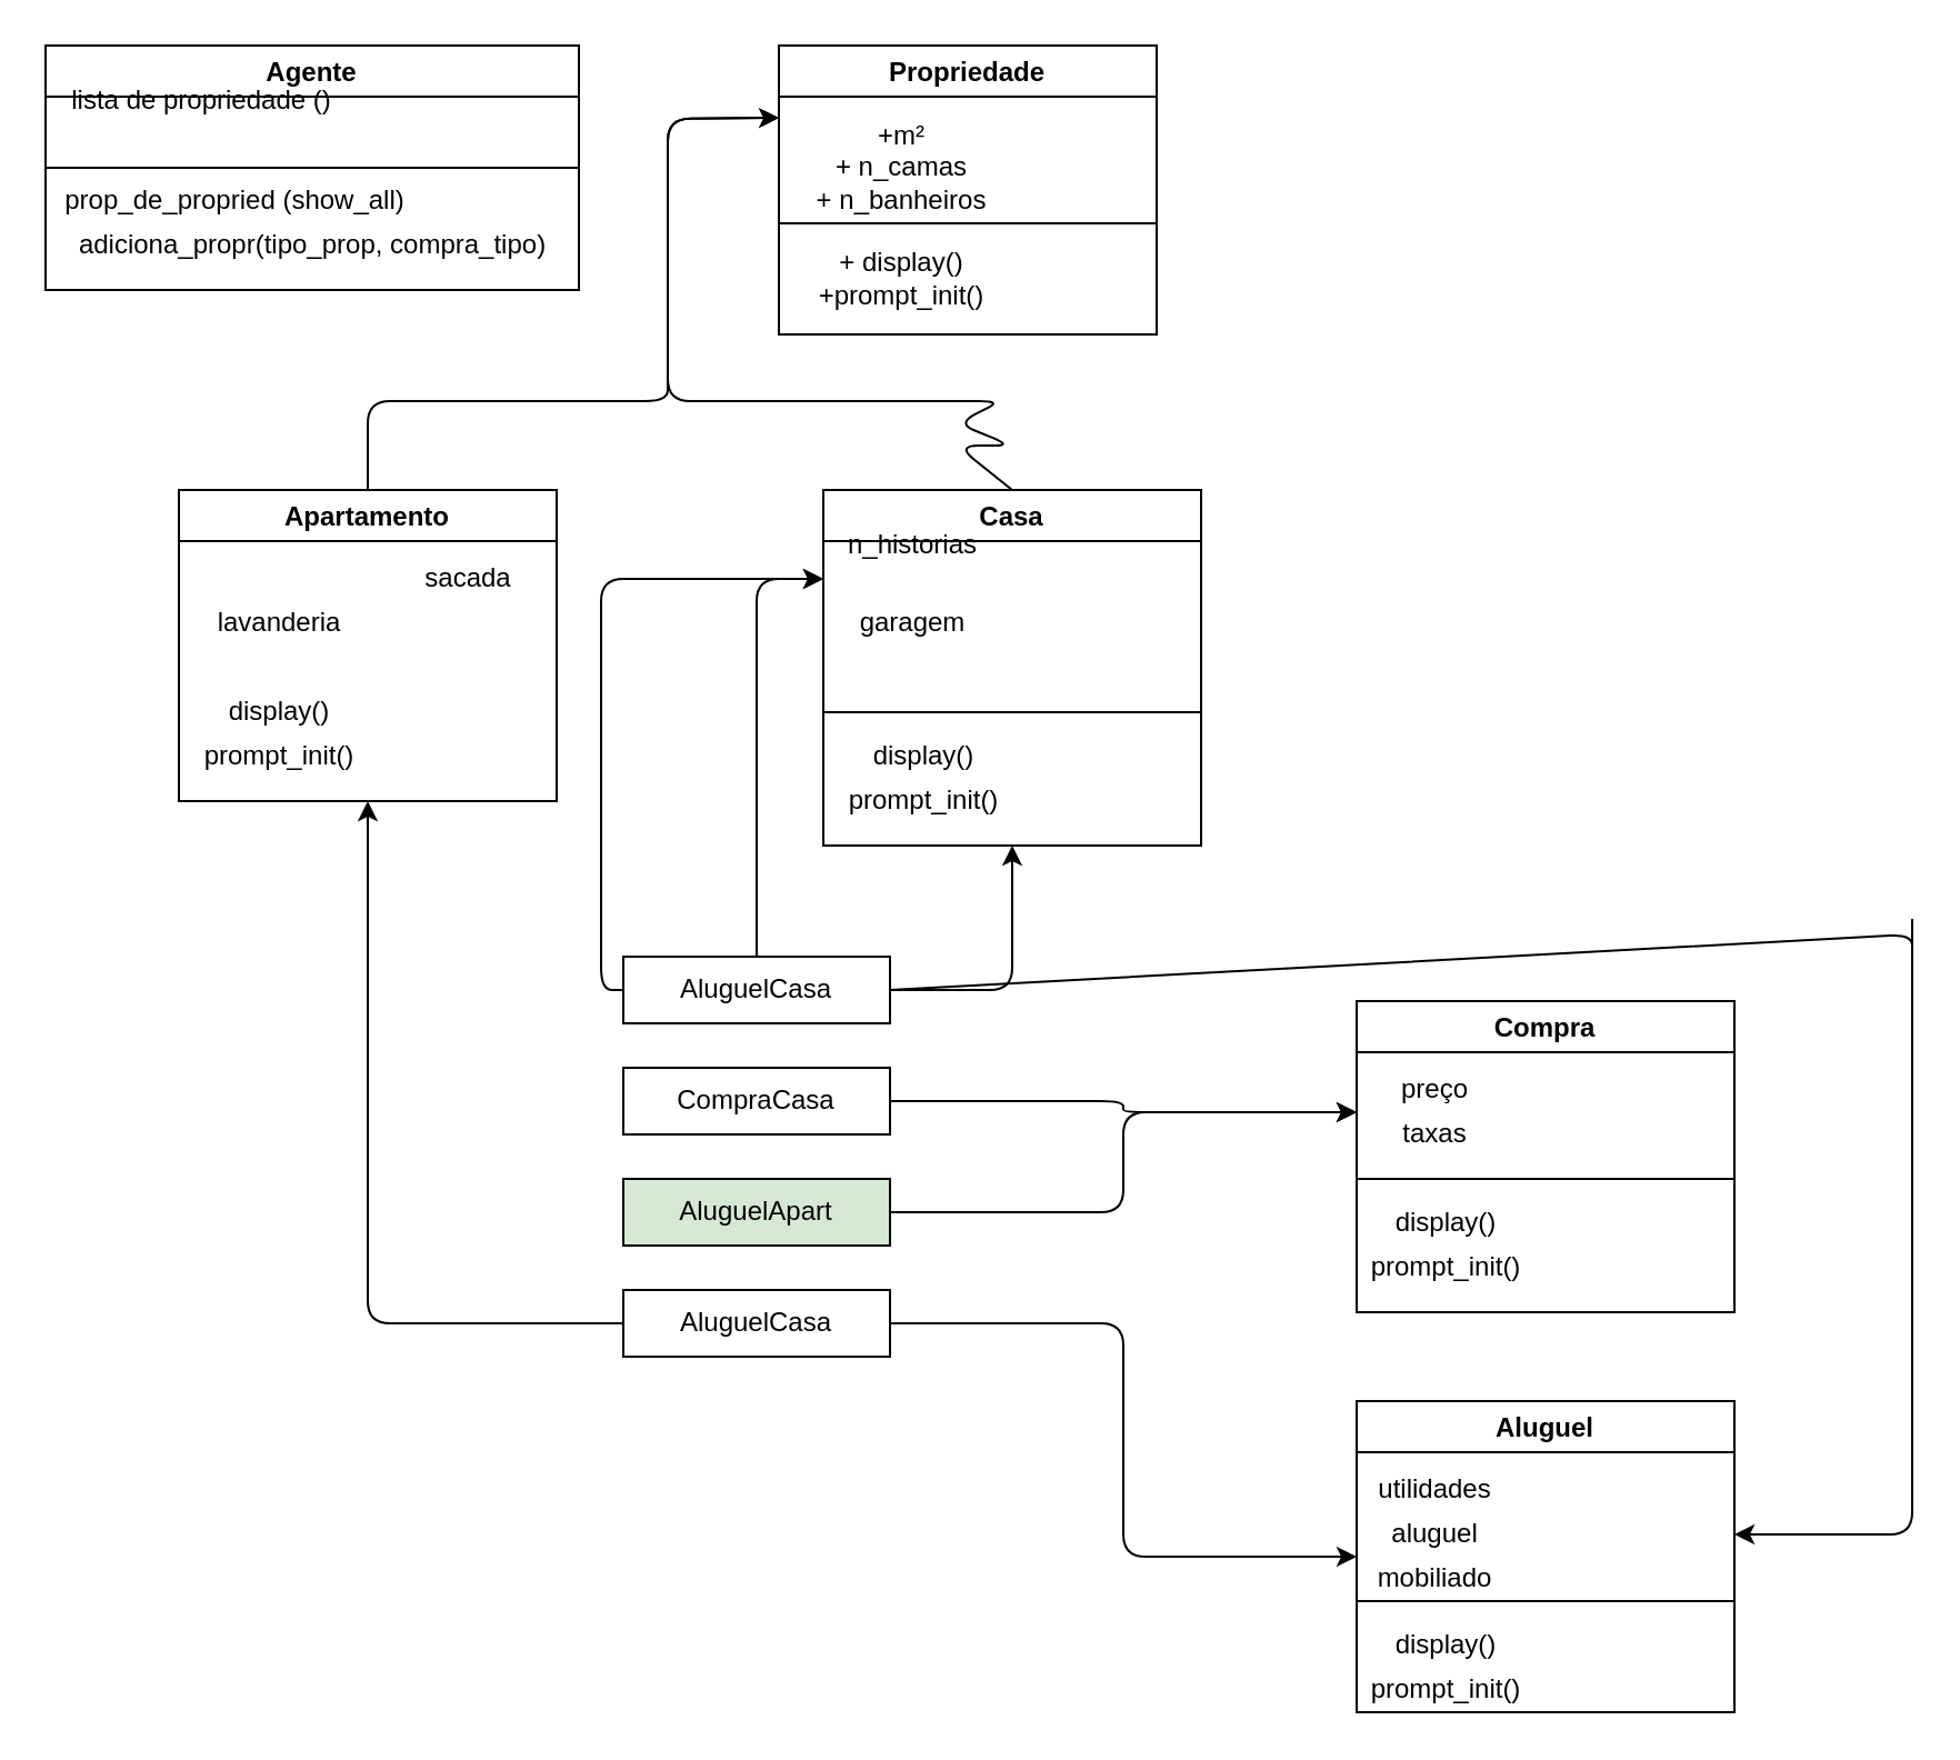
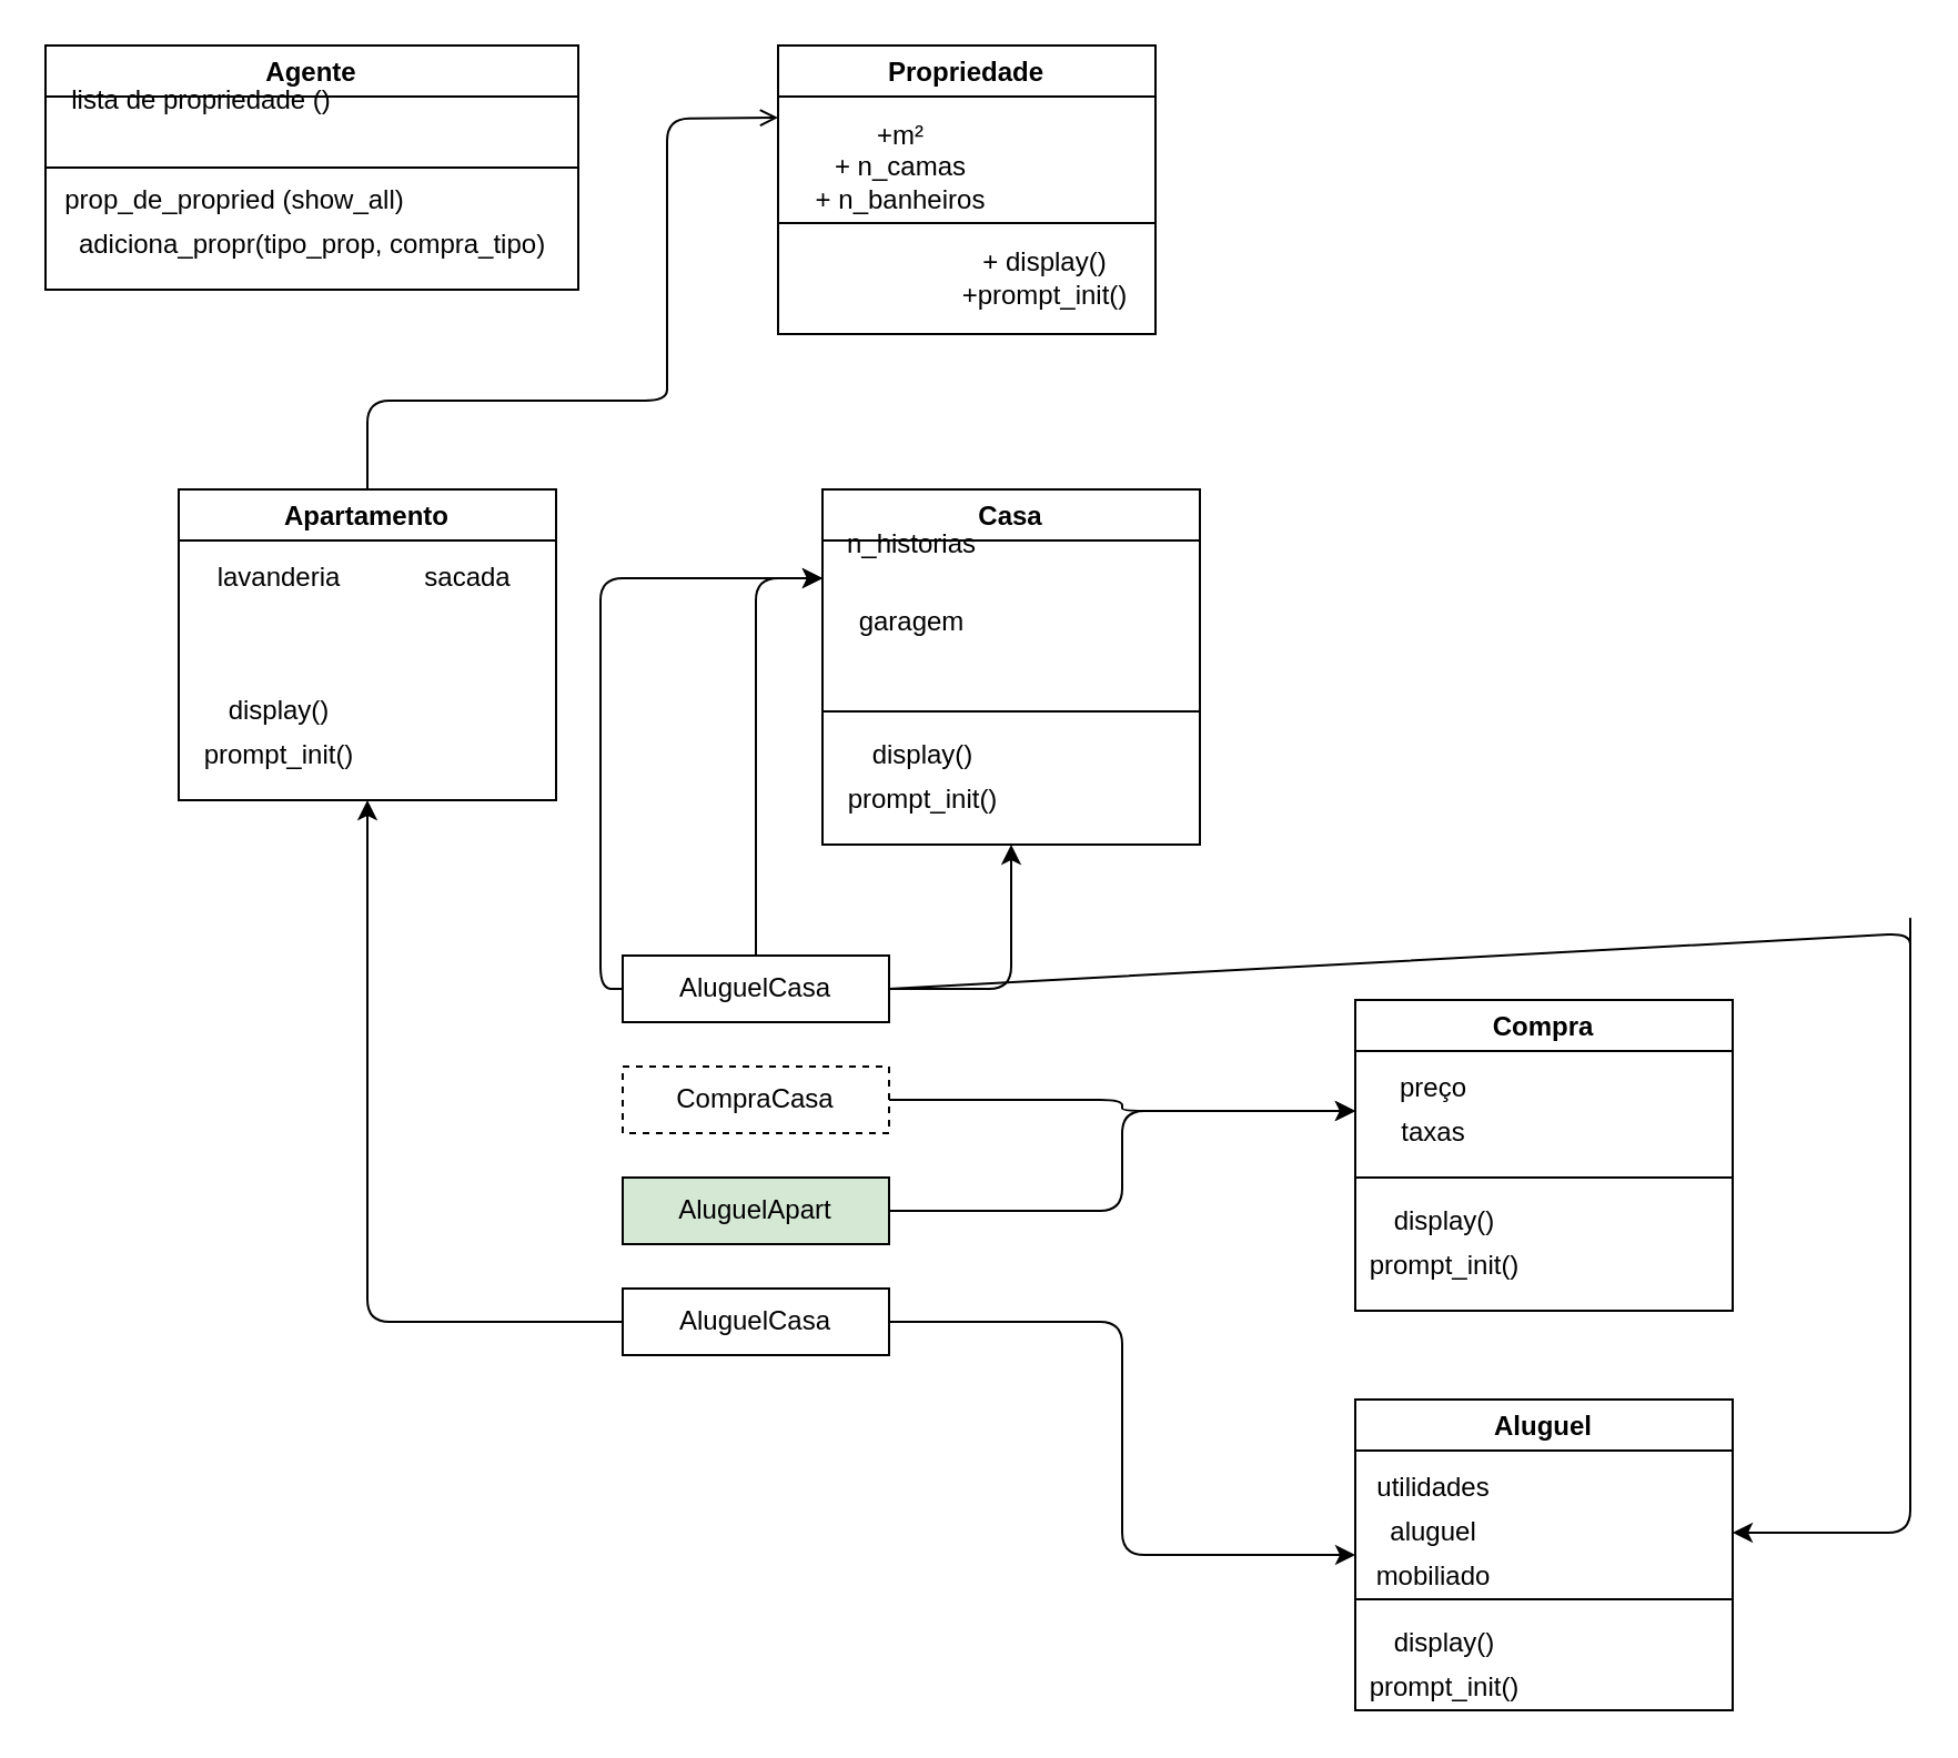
- <mxCell id="15" value="+ display()&lt;br&gt;+prompt_init()" style="text;html=1;align=center;verticalAlign=middle;resizable=0;points=[];autosize=1;strokeColor=none;fillColor=none;" vertex="1" parent="12"><mxGeometry x="10" y="90" width="90" height="30" as="geometry" /></mxCell>
+ <mxCell id="15" value="+ display()&lt;br&gt;+prompt_init()" style="text;html=1;align=center;verticalAlign=middle;resizable=0;points=[];autosize=1;strokeColor=none;fillColor=none;" vertex="1" parent="12"><mxGeometry x="75" y="90" width="90" height="30" as="geometry" /></mxCell>
- <mxCell id="16" style="edgeStyle=none;html=1;exitX=0.5;exitY=0;exitDx=0;exitDy=0;entryX=0;entryY=0.25;entryDx=0;entryDy=0;" edge="1" parent="1" source="17" target="12"><mxGeometry relative="1" as="geometry"><Array as="points"><mxPoint x="430" y="200" /><mxPoint x="455" y="200" /><mxPoint x="430" y="190" /><mxPoint x="450" y="180" /><mxPoint x="430" y="180" /><mxPoint x="300" y="180" /><mxPoint x="300" y="53" /></Array></mxGeometry></mxCell>
- <mxCell id="9" value="lavanderia" style="text;html=1;align=center;verticalAlign=middle;resizable=0;points=[];autosize=1;strokeColor=none;fillColor=none;" vertex="1" parent="7"><mxGeometry x="10" y="50" width="70" height="20" as="geometry" /></mxCell>
+ <mxCell id="9" value="lavanderia" style="text;html=1;align=center;verticalAlign=middle;resizable=0;points=[];autosize=1;strokeColor=none;fillColor=none;" vertex="1" parent="7"><mxGeometry x="10" y="30" width="70" height="20" as="geometry" /></mxCell>
- <mxCell id="38" value="CompraCasa" style="rounded=0;whiteSpace=wrap;html=1;" vertex="1" parent="1"><mxGeometry x="280" y="480" width="120" height="30" as="geometry" /></mxCell>
+ <mxCell id="38" value="CompraCasa" style="rounded=0;whiteSpace=wrap;html=1;dashed=1;" vertex="1" parent="1"><mxGeometry x="280" y="480" width="120" height="30" as="geometry" /></mxCell>
